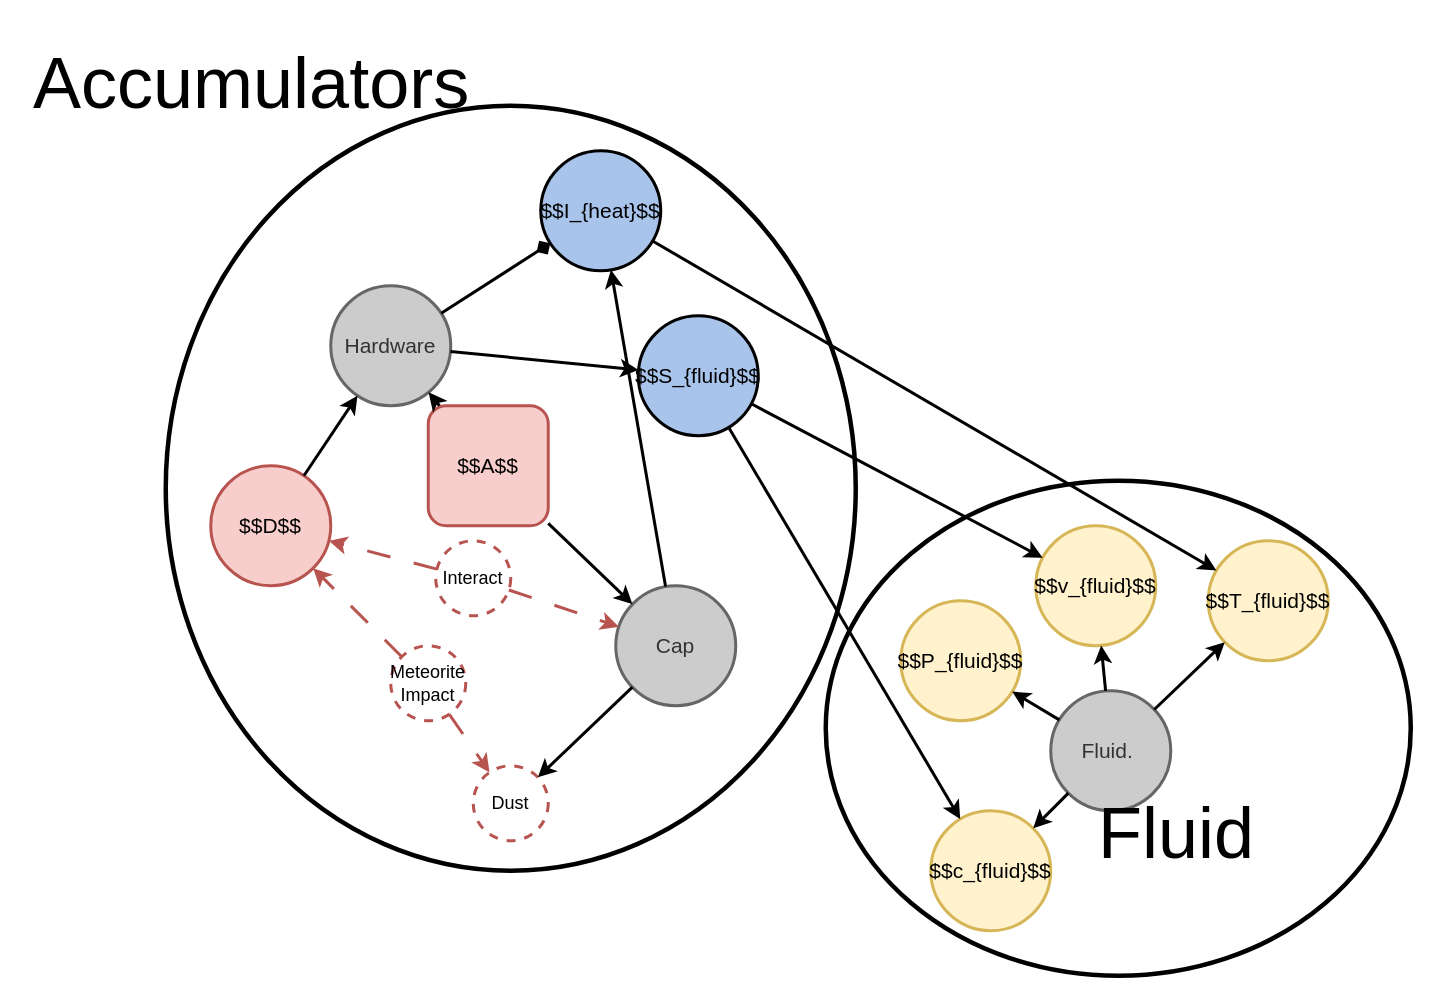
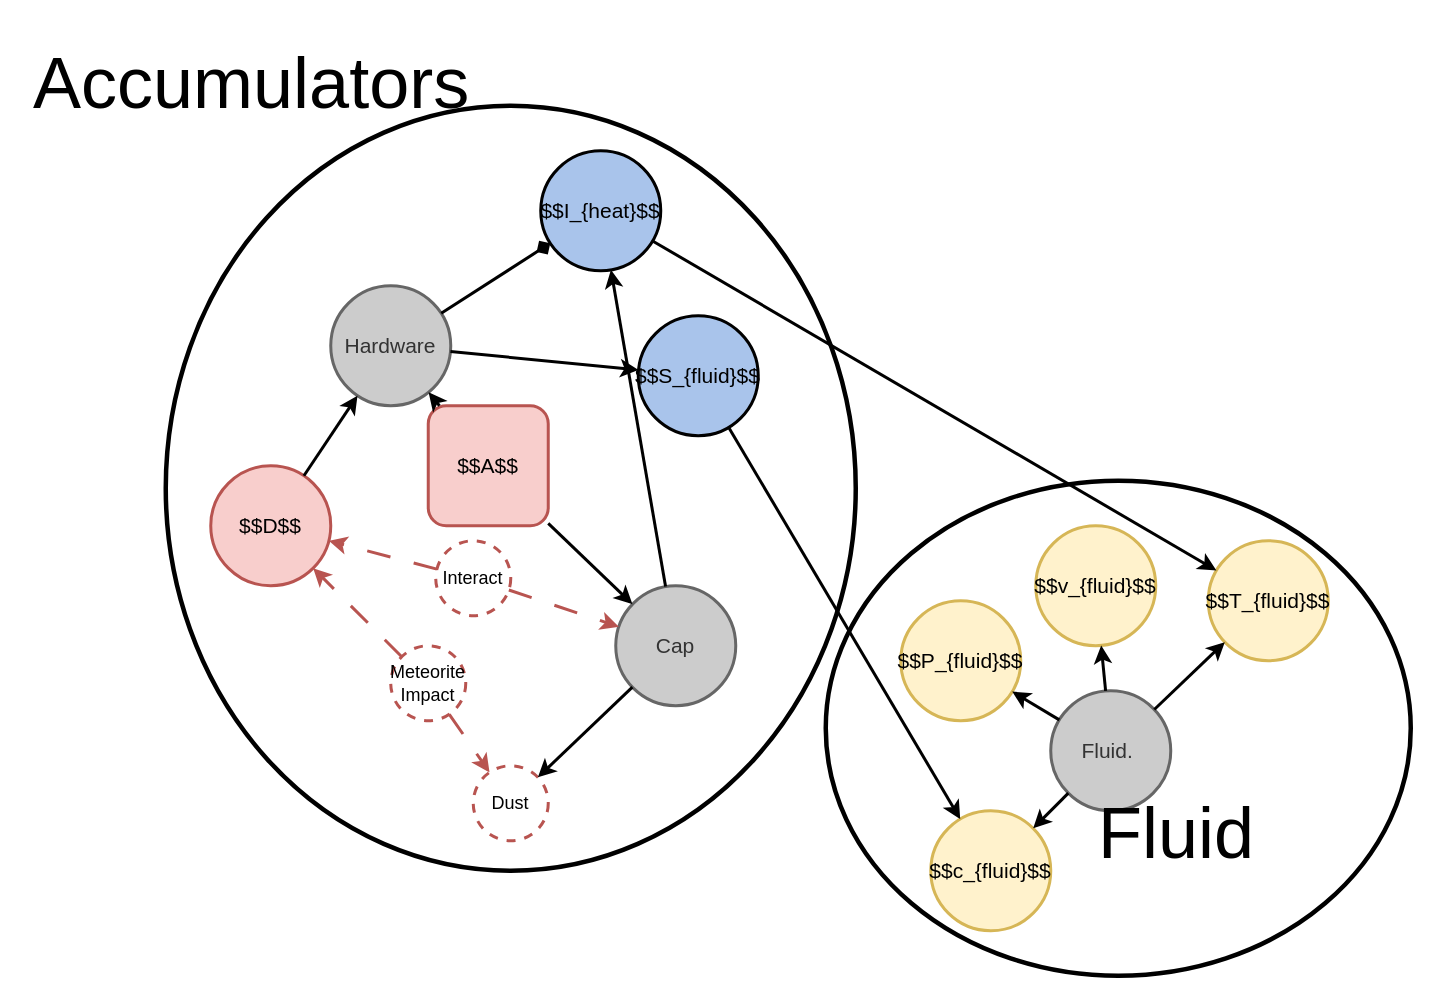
- <mxCell id="21" value="" style="endArrow=classic;html=1;rounded=0;strokeWidth=2;" parent="1" source="11" target="18" edge="1"><mxGeometry width="50" height="50" relative="1" as="geometry"><mxPoint x="355" y="341" as="sourcePoint" /><mxPoint x="395" y="319" as="targetPoint" /></mxGeometry></mxCell>
